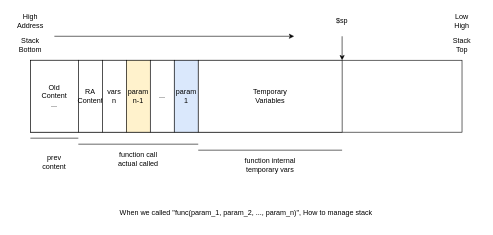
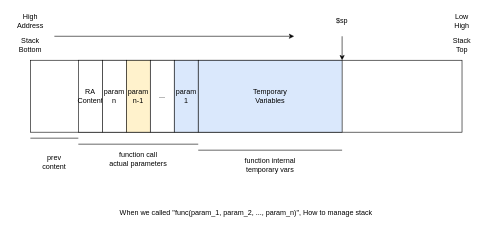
- <mxCell id="5" value="Old&lt;br&gt;Content&lt;br&gt;..." style="rounded=0;whiteSpace=wrap;html=1;" vertex="1" parent="3"><mxGeometry x="30" y="80" width="80" height="120" as="geometry" /></mxCell>
- <mxCell id="7" value="vars&lt;br&gt;n" style="rounded=0;whiteSpace=wrap;html=1;" vertex="1" parent="3"><mxGeometry x="150" y="80" width="40" height="120" as="geometry" /></mxCell>
+ <mxCell id="7" value="param&lt;br&gt;n" style="rounded=0;whiteSpace=wrap;html=1;" vertex="1" parent="3"><mxGeometry x="150" y="80" width="40" height="120" as="geometry" /></mxCell>
- <mxCell id="16" value="Temporary&lt;br&gt;Variables" style="rounded=0;whiteSpace=wrap;html=1;" vertex="1" parent="3"><mxGeometry x="310" y="80" width="240" height="120" as="geometry" /></mxCell>
+ <mxCell id="16" value="Temporary&lt;br&gt;Variables" style="rounded=0;whiteSpace=wrap;html=1;fillColor=#dae8fc;" vertex="1" parent="3"><mxGeometry x="310" y="80" width="240" height="120" as="geometry" /></mxCell>
- <mxCell id="21" value="function call&lt;br&gt;actual called" style="text;html=1;strokeColor=none;fillColor=none;align=center;verticalAlign=middle;whiteSpace=wrap;rounded=0;" vertex="1" parent="3"><mxGeometry x="150" y="230" width="120" height="30" as="geometry" /></mxCell>
+ <mxCell id="21" value="function call&lt;br&gt;actual parameters" style="text;html=1;strokeColor=none;fillColor=none;align=center;verticalAlign=middle;whiteSpace=wrap;rounded=0;" vertex="1" parent="3"><mxGeometry x="150" y="230" width="120" height="30" as="geometry" /></mxCell>
